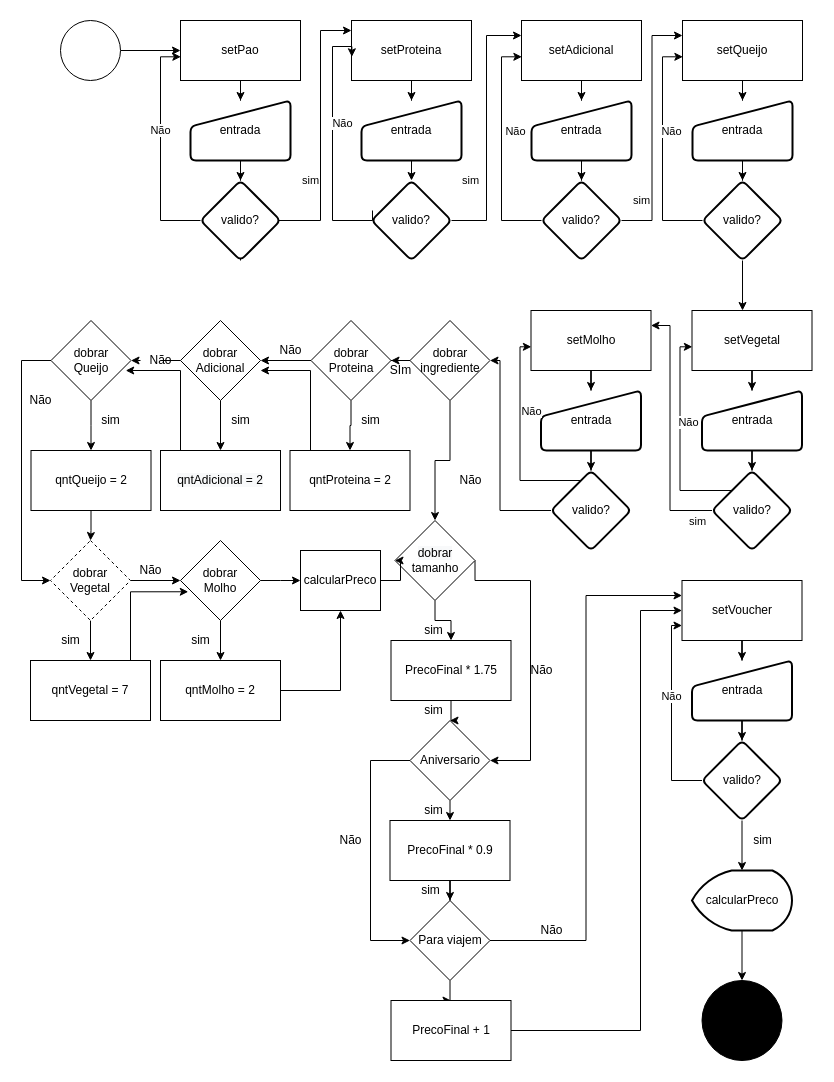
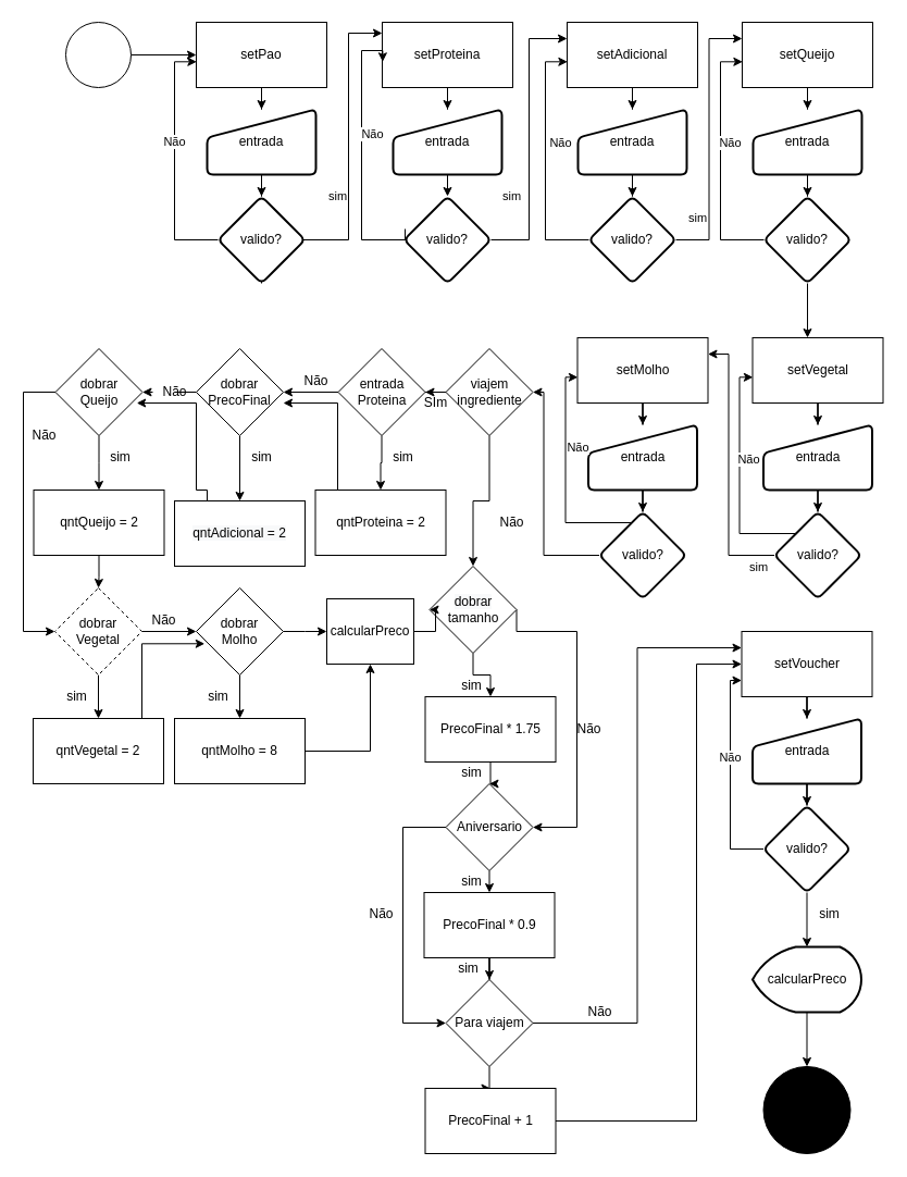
- <mxCell id="61" value="&lt;span style=&quot;&quot;&gt;dobrar&lt;/span&gt;&lt;br style=&quot;&quot;&gt;&lt;span style=&quot;&quot;&gt;Adicional&lt;/span&gt;" style="rhombus;whiteSpace=wrap;html=1;" vertex="1" parent="1"><mxGeometry x="180" y="320" width="80" height="80" as="geometry" /></mxCell>
+ <mxCell id="61" value="&lt;span style=&quot;&quot;&gt;dobrar&lt;/span&gt;&lt;br style=&quot;&quot;&gt;&lt;span style=&quot;&quot;&gt;PrecoFinal&lt;/span&gt;" style="rhombus;whiteSpace=wrap;html=1;" vertex="1" parent="1"><mxGeometry x="180" y="320" width="80" height="80" as="geometry" /></mxCell>
- <mxCell id="58" value="&lt;span style=&quot;&quot;&gt;dobrar&lt;/span&gt;&lt;br style=&quot;&quot;&gt;&lt;span style=&quot;&quot;&gt;Proteina&lt;/span&gt;" style="rhombus;whiteSpace=wrap;html=1;" vertex="1" parent="1"><mxGeometry x="310.5" y="320" width="80" height="80" as="geometry" /></mxCell>
+ <mxCell id="58" value="&lt;span style=&quot;&quot;&gt;entrada&lt;/span&gt;&lt;br style=&quot;&quot;&gt;&lt;span style=&quot;&quot;&gt;Proteina&lt;/span&gt;" style="rhombus;whiteSpace=wrap;html=1;" vertex="1" parent="1"><mxGeometry x="310.5" y="320" width="80" height="80" as="geometry" /></mxCell>
- <mxCell id="55" value="dobrar&lt;br&gt;ingrediente" style="rhombus;whiteSpace=wrap;html=1;" vertex="1" parent="1"><mxGeometry x="409.5" y="320" width="80" height="80" as="geometry" /></mxCell>
+ <mxCell id="55" value="viajem&lt;br&gt;ingrediente" style="rhombus;whiteSpace=wrap;html=1;" vertex="1" parent="1"><mxGeometry x="409.5" y="320" width="80" height="80" as="geometry" /></mxCell>
- <mxCell id="92" value="&lt;span style=&quot;color: rgb(0, 0, 0); font-family: Helvetica; font-size: 12px; font-style: normal; font-variant-ligatures: normal; font-variant-caps: normal; font-weight: 400; letter-spacing: normal; orphans: 2; text-align: center; text-indent: 0px; text-transform: none; widows: 2; word-spacing: 0px; -webkit-text-stroke-width: 0px; background-color: rgb(248, 249, 250); text-decoration-thickness: initial; text-decoration-style: initial; text-decoration-color: initial; float: none; display: inline !important;&quot;&gt;qntAdicional = 2&lt;/span&gt;" style="rounded=0;whiteSpace=wrap;html=1;fillColor=#FFFFFF;" vertex="1" parent="1"><mxGeometry x="160" y="450" width="120" height="60" as="geometry" /></mxCell>
+ <mxCell id="92" value="&lt;span style=&quot;color: rgb(0, 0, 0); font-family: Helvetica; font-size: 12px; font-style: normal; font-variant-ligatures: normal; font-variant-caps: normal; font-weight: 400; letter-spacing: normal; orphans: 2; text-align: center; text-indent: 0px; text-transform: none; widows: 2; word-spacing: 0px; -webkit-text-stroke-width: 0px; background-color: rgb(248, 249, 250); text-decoration-thickness: initial; text-decoration-style: initial; text-decoration-color: initial; float: none; display: inline !important;&quot;&gt;qntAdicional = 2&lt;/span&gt;" style="rounded=0;whiteSpace=wrap;html=1;fillColor=#FFFFFF;" vertex="1" parent="1"><mxGeometry x="160" y="460" width="120" height="60" as="geometry" /></mxCell>
- <mxCell id="96" value="&lt;span style=&quot;&quot;&gt;qntVegetal = 7&lt;/span&gt;" style="rounded=0;whiteSpace=wrap;html=1;fillColor=#FFFFFF;" vertex="1" parent="1"><mxGeometry x="30" y="660" width="120" height="60" as="geometry" /></mxCell>
+ <mxCell id="96" value="&lt;span style=&quot;&quot;&gt;qntVegetal = 2&lt;/span&gt;" style="rounded=0;whiteSpace=wrap;html=1;fillColor=#FFFFFF;" vertex="1" parent="1"><mxGeometry x="30" y="660" width="120" height="60" as="geometry" /></mxCell>
- <mxCell id="98" value="&lt;span style=&quot;&quot;&gt;qntMolho = 2&lt;/span&gt;" style="rounded=0;whiteSpace=wrap;html=1;fillColor=#FFFFFF;" vertex="1" parent="1"><mxGeometry x="160" y="660" width="120" height="60" as="geometry" /></mxCell>
+ <mxCell id="98" value="&lt;span style=&quot;&quot;&gt;qntMolho = 8&lt;/span&gt;" style="rounded=0;whiteSpace=wrap;html=1;fillColor=#FFFFFF;" vertex="1" parent="1"><mxGeometry x="160" y="660" width="120" height="60" as="geometry" /></mxCell>
